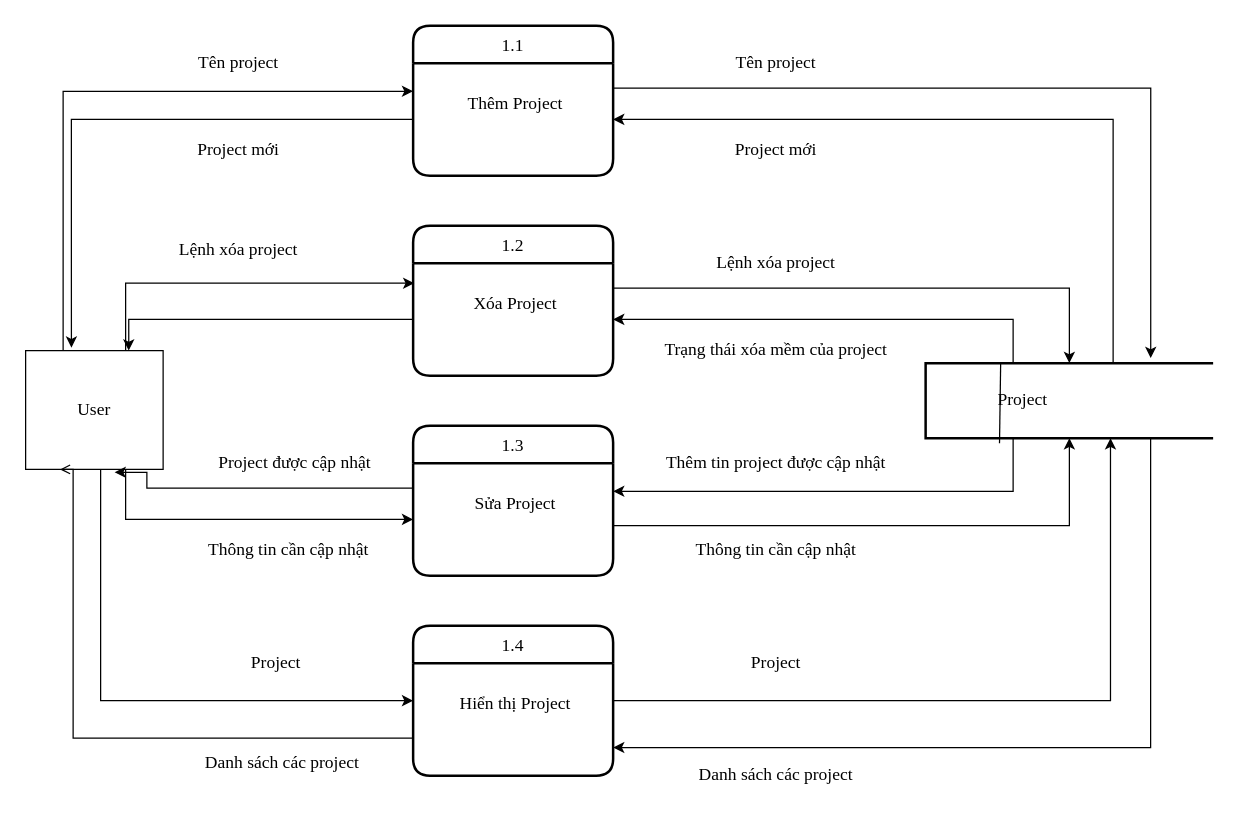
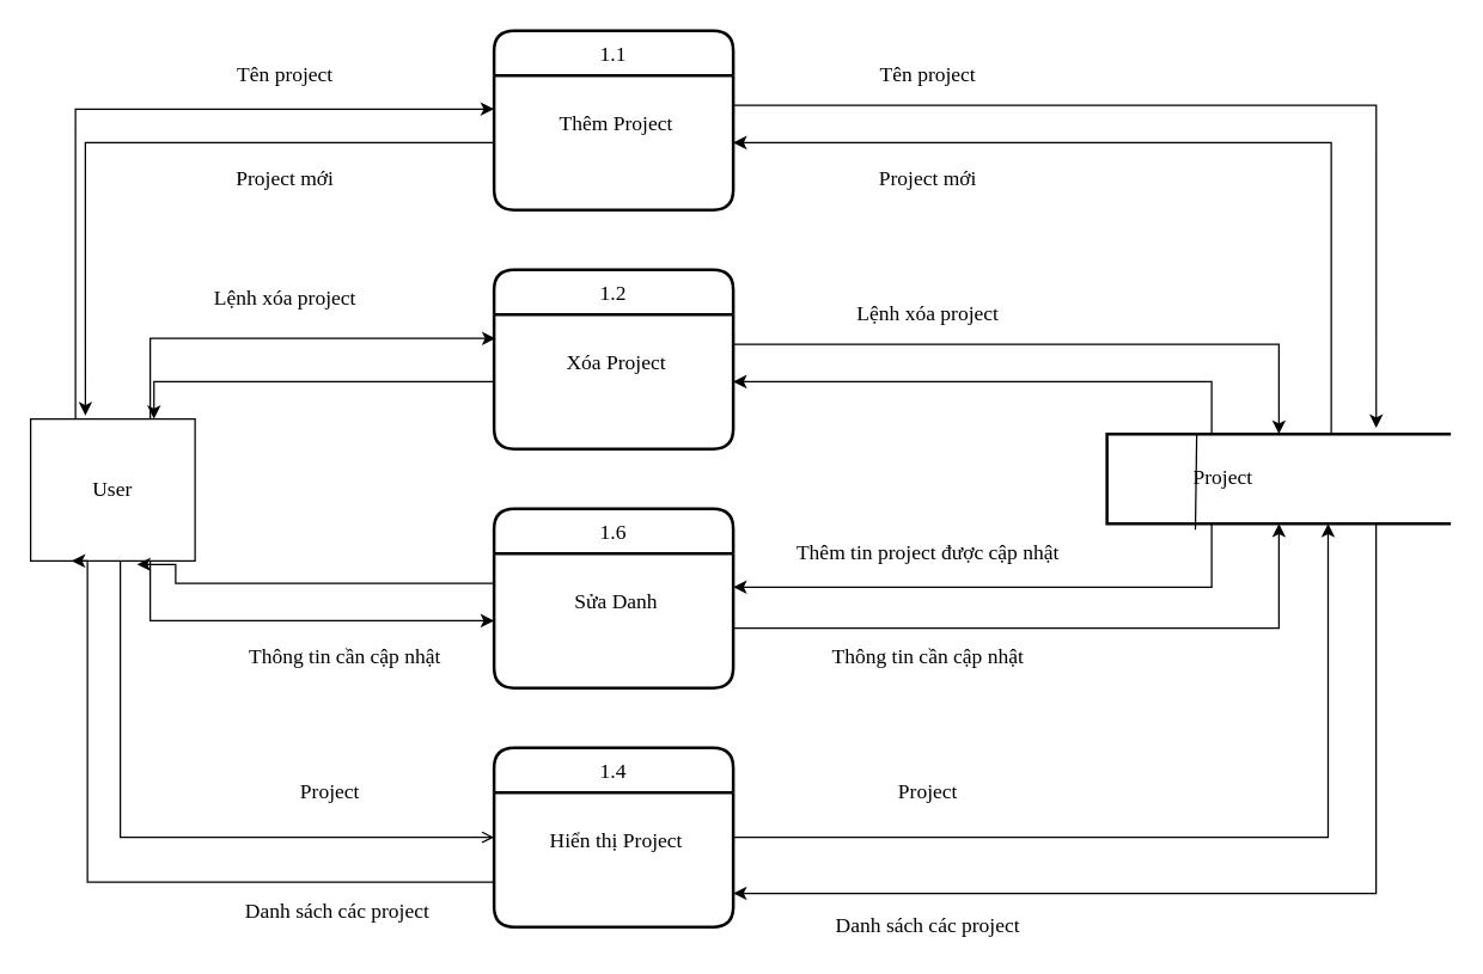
- <mxCell id="37" value="Trạng thái xóa mềm của project" style="text;html=1;align=center;verticalAlign=middle;resizable=0;points=[];autosize=1;fontSize=14;fontFamily=Verdana;" parent="1" vertex="1"><mxGeometry x="500" y="270" width="240" height="20" as="geometry" /></mxCell>
- <mxCell id="11" value="1.3" style="swimlane;childLayout=stackLayout;horizontal=1;startSize=30;horizontalStack=0;rounded=1;fontSize=14;fontStyle=0;strokeWidth=2;resizeParent=0;resizeLast=1;shadow=0;dashed=0;align=center;fontFamily=Verdana;" parent="1" vertex="1"><mxGeometry x="330" y="340" width="160" height="120" as="geometry" /></mxCell>
+ <mxCell id="11" value="1.6" style="swimlane;childLayout=stackLayout;horizontal=1;startSize=30;horizontalStack=0;rounded=1;fontSize=14;fontStyle=0;strokeWidth=2;resizeParent=0;resizeLast=1;shadow=0;dashed=0;align=center;fontFamily=Verdana;" parent="1" vertex="1"><mxGeometry x="330" y="340" width="160" height="120" as="geometry" /></mxCell>
- <mxCell id="28" value="Project được cập nhật" style="text;html=1;align=center;verticalAlign=middle;resizable=0;points=[];autosize=1;fontSize=14;fontFamily=Verdana;" parent="1" vertex="1"><mxGeometry x="150" y="360" width="170" height="20" as="geometry" /></mxCell>
- <mxCell id="29" style="edgeStyle=orthogonalEdgeStyle;rounded=0;orthogonalLoop=1;jettySize=auto;html=1;entryX=0.25;entryY=1;entryDx=0;entryDy=0;fontFamily=Verdana;fontSize=14;endArrow=open;" parent="1" source="14" target="6" edge="1"><mxGeometry relative="1" as="geometry"><Array as="points"><mxPoint x="58" y="590" /></Array></mxGeometry></mxCell>
+ <mxCell id="29" style="edgeStyle=orthogonalEdgeStyle;rounded=0;orthogonalLoop=1;jettySize=auto;html=1;entryX=0.25;entryY=1;entryDx=0;entryDy=0;fontFamily=Verdana;fontSize=14;" parent="1" source="14" target="6" edge="1"><mxGeometry relative="1" as="geometry"><Array as="points"><mxPoint x="58" y="590" /></Array></mxGeometry></mxCell>
- <mxCell id="12" value="&#10;Sửa Project" style="align=center;strokeColor=none;fillColor=none;spacingLeft=4;fontSize=14;verticalAlign=top;resizable=0;rotatable=0;part=1;fontFamily=Verdana;" parent="11" vertex="1"><mxGeometry y="30" width="160" height="90" as="geometry" /></mxCell>
+ <mxCell id="12" value="&#10;Sửa Danh" style="align=center;strokeColor=none;fillColor=none;spacingLeft=4;fontSize=14;verticalAlign=top;resizable=0;rotatable=0;part=1;fontFamily=Verdana;" parent="11" vertex="1"><mxGeometry y="30" width="160" height="90" as="geometry" /></mxCell>
- <mxCell id="5" style="edgeStyle=orthogonalEdgeStyle;rounded=0;orthogonalLoop=1;jettySize=auto;html=1;entryX=0;entryY=0.5;entryDx=0;entryDy=0;fontFamily=Verdana;fontSize=14;" parent="1" source="6" target="13" edge="1"><mxGeometry relative="1" as="geometry"><Array as="points"><mxPoint x="80" y="560" /></Array></mxGeometry></mxCell>
+ <mxCell id="5" style="edgeStyle=orthogonalEdgeStyle;rounded=0;orthogonalLoop=1;jettySize=auto;html=1;entryX=0;entryY=0.5;entryDx=0;entryDy=0;fontFamily=Verdana;fontSize=14;endArrow=open;" parent="1" source="6" target="13" edge="1"><mxGeometry relative="1" as="geometry"><Array as="points"><mxPoint x="80" y="560" /></Array></mxGeometry></mxCell>
